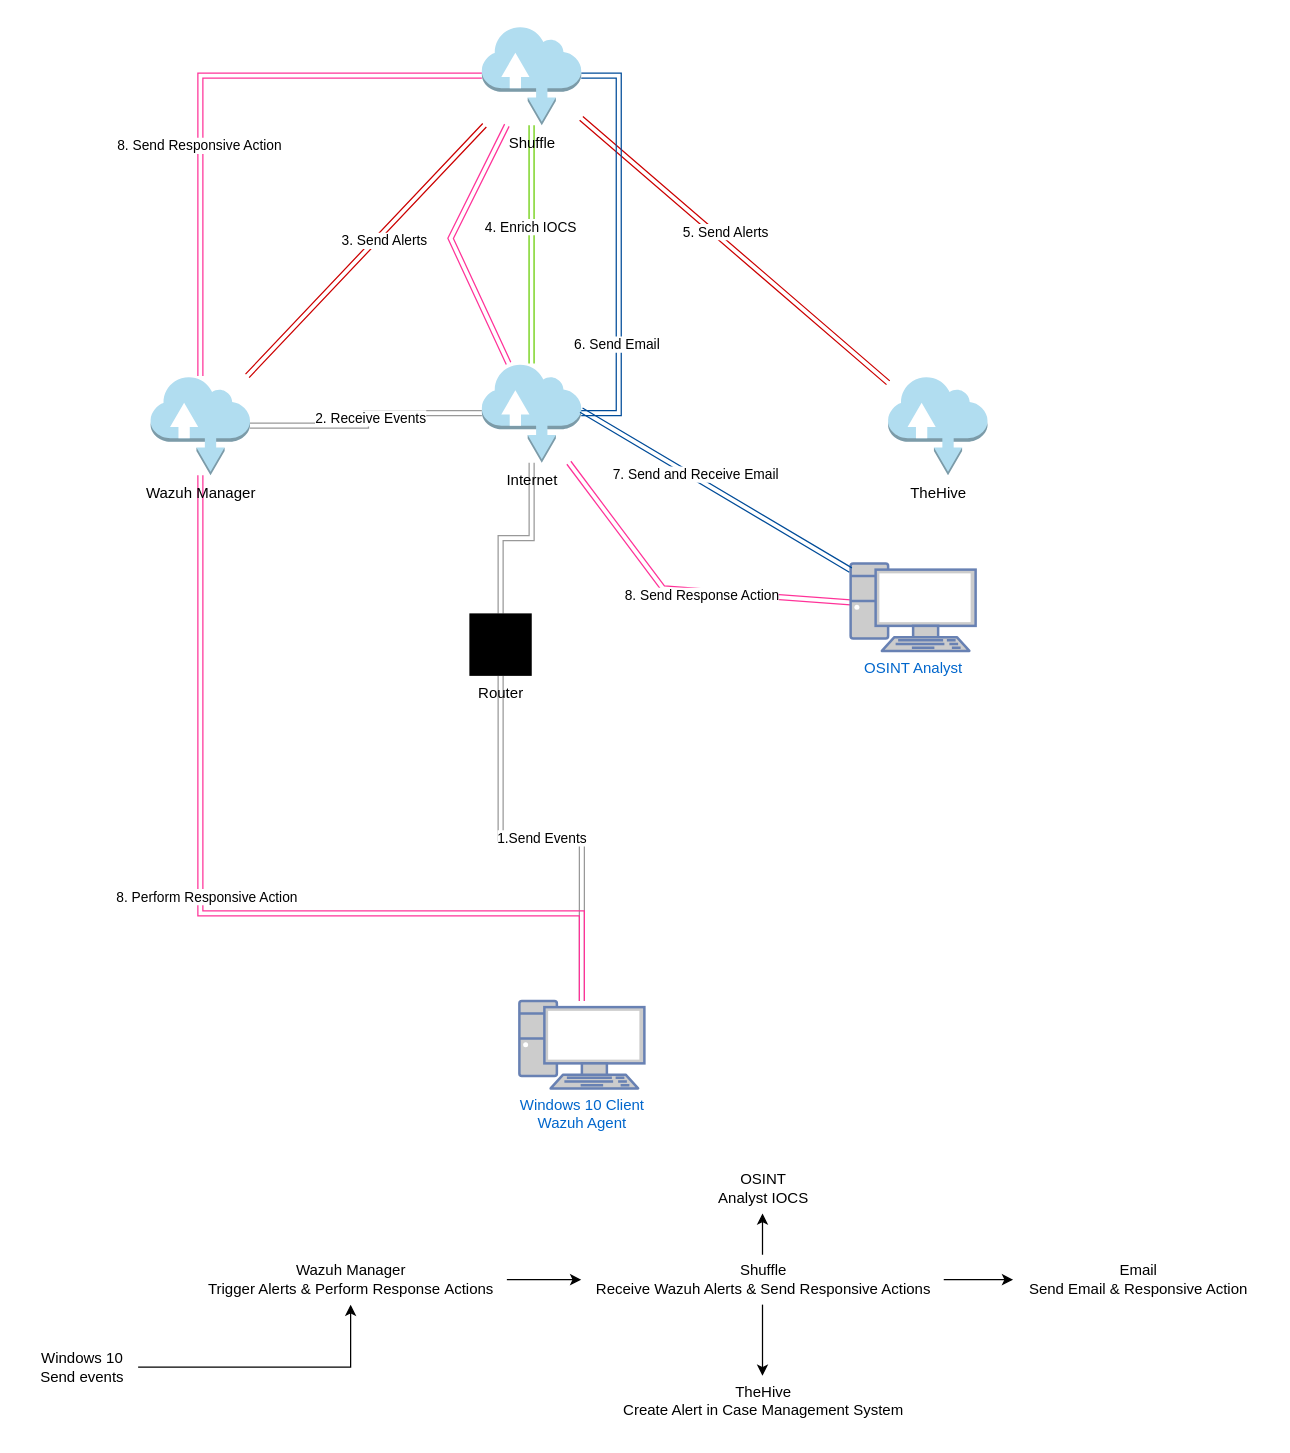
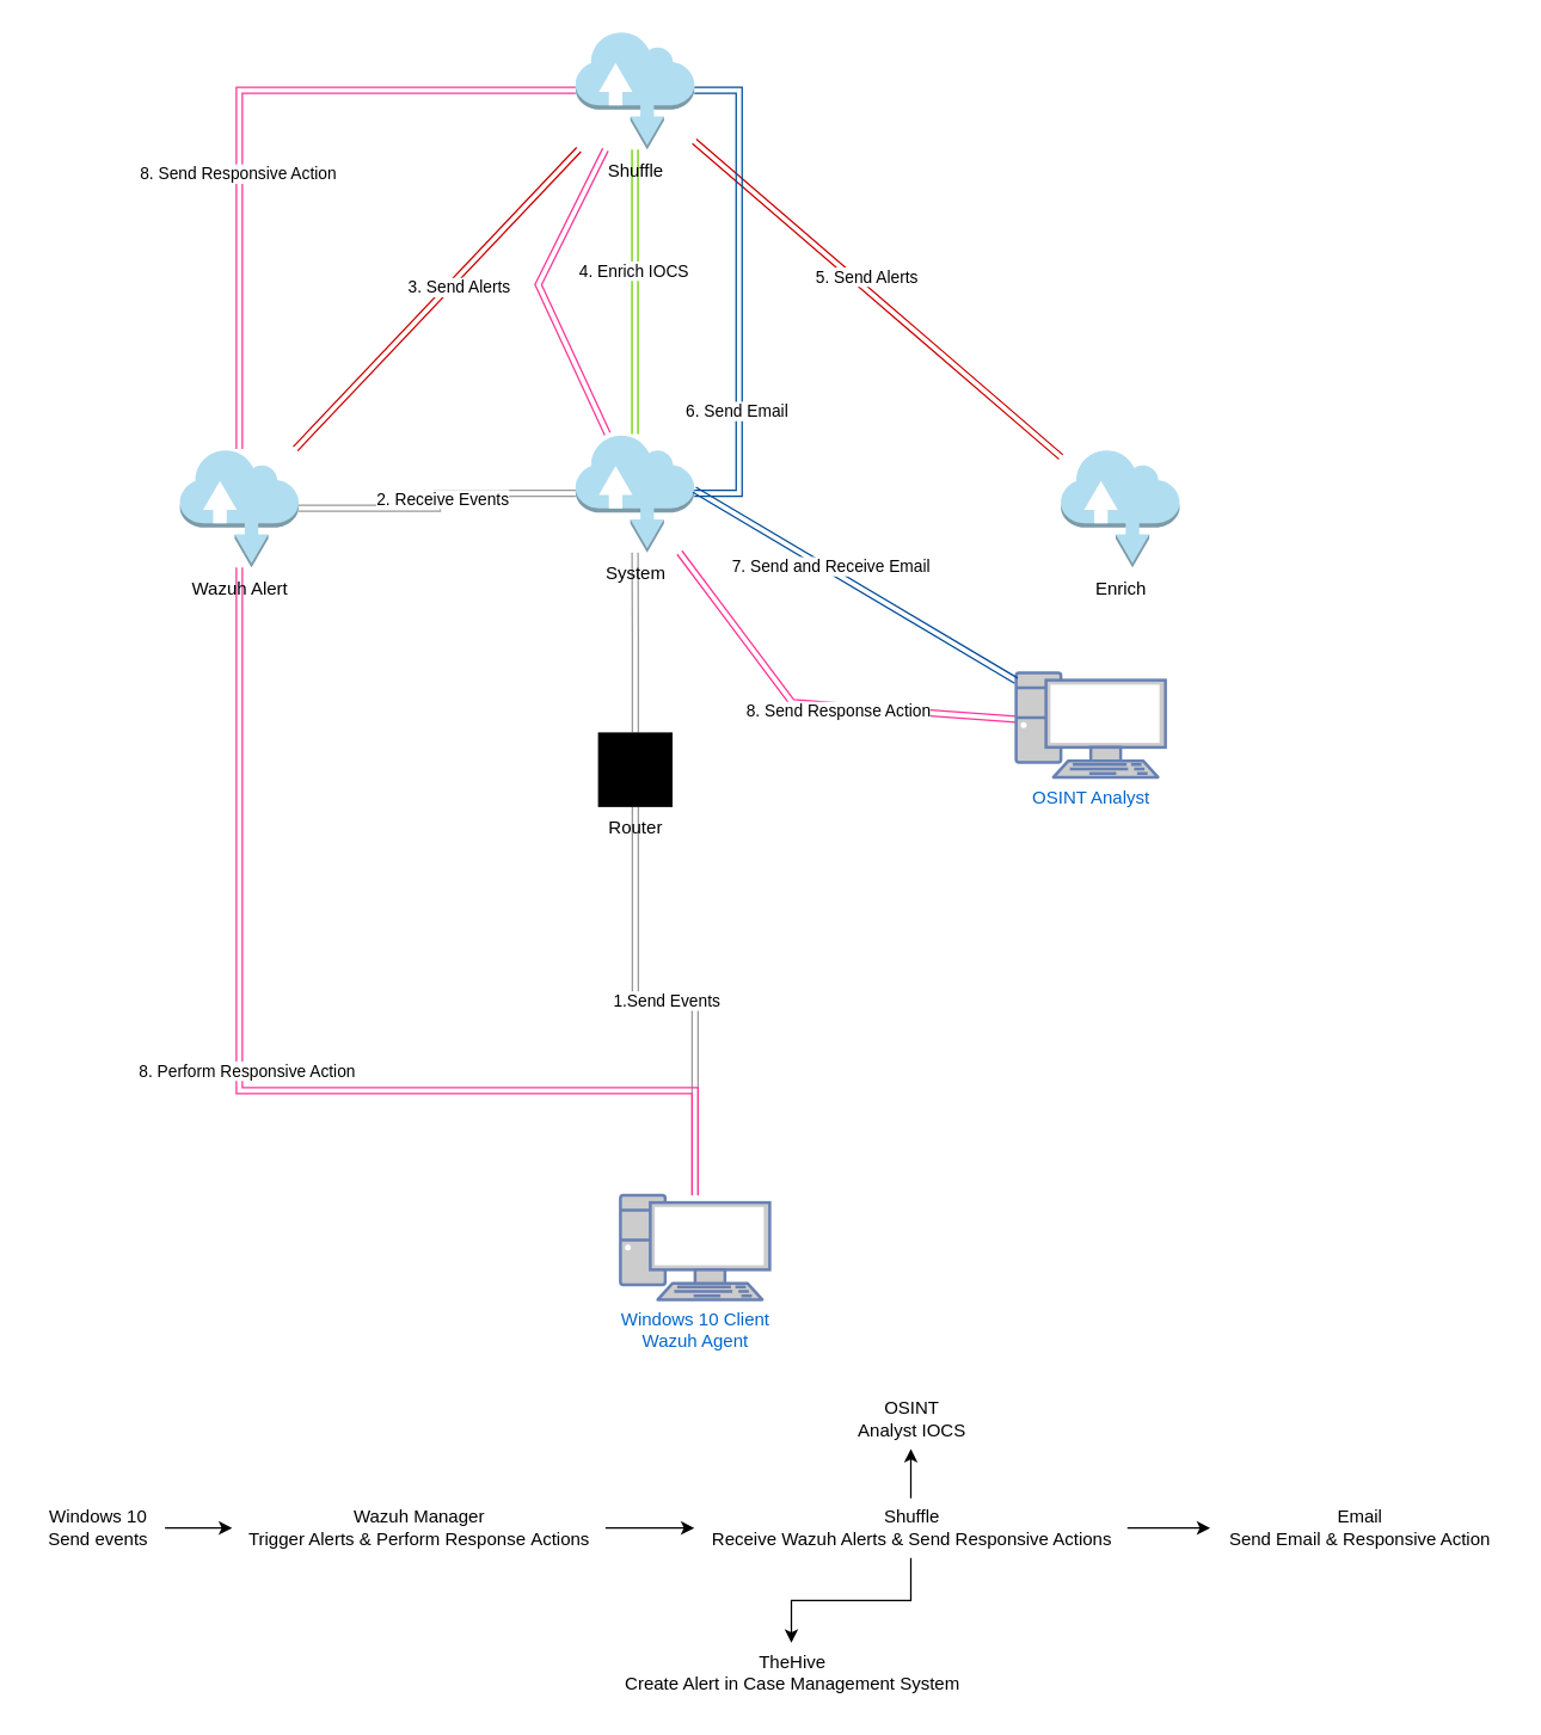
- <mxCell id="10" value="Internet" style="outlineConnect=0;dashed=0;verticalLabelPosition=bottom;verticalAlign=top;align=center;html=1;shape=mxgraph.aws3.internet;fillColor=#b1ddf0;strokeColor=#10739e;" vertex="1" parent="1"><mxGeometry x="385" y="290" width="79.5" height="79.5" as="geometry" /></mxCell>
+ <mxCell id="10" value="System" style="outlineConnect=0;dashed=0;verticalLabelPosition=bottom;verticalAlign=top;align=center;html=1;shape=mxgraph.aws3.internet;fillColor=#b1ddf0;strokeColor=#10739e;" vertex="1" parent="1"><mxGeometry x="385" y="290" width="79.5" height="79.5" as="geometry" /></mxCell>
- <mxCell id="15" value="Wazuh Manager" style="outlineConnect=0;dashed=0;verticalLabelPosition=bottom;verticalAlign=top;align=center;html=1;shape=mxgraph.aws3.internet;fillColor=#b1ddf0;strokeColor=#10739e;" vertex="1" parent="1"><mxGeometry x="120" y="300" width="79.5" height="79.5" as="geometry" /></mxCell>
+ <mxCell id="15" value="Wazuh Alert" style="outlineConnect=0;dashed=0;verticalLabelPosition=bottom;verticalAlign=top;align=center;html=1;shape=mxgraph.aws3.internet;fillColor=#b1ddf0;strokeColor=#10739e;" vertex="1" parent="1"><mxGeometry x="120" y="300" width="79.5" height="79.5" as="geometry" /></mxCell>
- <mxCell id="16" value="TheHive" style="outlineConnect=0;dashed=0;verticalLabelPosition=bottom;verticalAlign=top;align=center;html=1;shape=mxgraph.aws3.internet;fillColor=#b1ddf0;strokeColor=#10739e;" vertex="1" parent="1"><mxGeometry x="710" y="300" width="79.5" height="79.5" as="geometry" /></mxCell>
+ <mxCell id="16" value="Enrich" style="outlineConnect=0;dashed=0;verticalLabelPosition=bottom;verticalAlign=top;align=center;html=1;shape=mxgraph.aws3.internet;fillColor=#b1ddf0;strokeColor=#10739e;" vertex="1" parent="1"><mxGeometry x="710" y="300" width="79.5" height="79.5" as="geometry" /></mxCell>
- <mxCell id="6" value="Router" style="sketch=0;verticalLabelPosition=bottom;sketch=0;aspect=fixed;html=1;verticalAlign=top;strokeColor=none;fillColor=#000000;align=center;outlineConnect=0;pointerEvents=1;shape=mxgraph.citrix2.wifi_router;" vertex="1" parent="1"><mxGeometry x="375" y="490" width="49.9" height="50" as="geometry" /></mxCell>
+ <mxCell id="6" value="Router" style="sketch=0;verticalLabelPosition=bottom;sketch=0;aspect=fixed;html=1;verticalAlign=top;strokeColor=none;fillColor=#000000;align=center;outlineConnect=0;pointerEvents=1;shape=mxgraph.citrix2.wifi_router;" vertex="1" parent="1"><mxGeometry x="400" y="490" width="49.9" height="50" as="geometry" /></mxCell>
- <mxCell id="32" value="Windows 10&lt;div&gt;Send events&lt;/div&gt;" style="text;html=1;align=center;verticalAlign=middle;resizable=0;points=[];autosize=1;strokeColor=none;fillColor=none;" vertex="1" parent="1"><mxGeometry x="20" y="1073" width="90" height="40" as="geometry" /></mxCell>
+ <mxCell id="32" value="Windows 10&lt;div&gt;Send events&lt;/div&gt;" style="text;html=1;align=center;verticalAlign=middle;resizable=0;points=[];autosize=1;strokeColor=none;fillColor=none;" vertex="1" parent="1"><mxGeometry x="20" y="1003" width="90" height="40" as="geometry" /></mxCell>
- <mxCell id="40" value="TheHive&lt;div&gt;Create Alert in Case Management System&lt;/div&gt;" style="text;html=1;align=center;verticalAlign=middle;resizable=0;points=[];autosize=1;strokeColor=none;fillColor=none;" vertex="1" parent="1"><mxGeometry x="484.5" y="1100" width="250" height="40" as="geometry" /></mxCell>
+ <mxCell id="40" value="TheHive&lt;div&gt;Create Alert in Case Management System&lt;/div&gt;" style="text;html=1;align=center;verticalAlign=middle;resizable=0;points=[];autosize=1;strokeColor=none;fillColor=none;" vertex="1" parent="1"><mxGeometry x="404.5" y="1100" width="250" height="40" as="geometry" /></mxCell>
